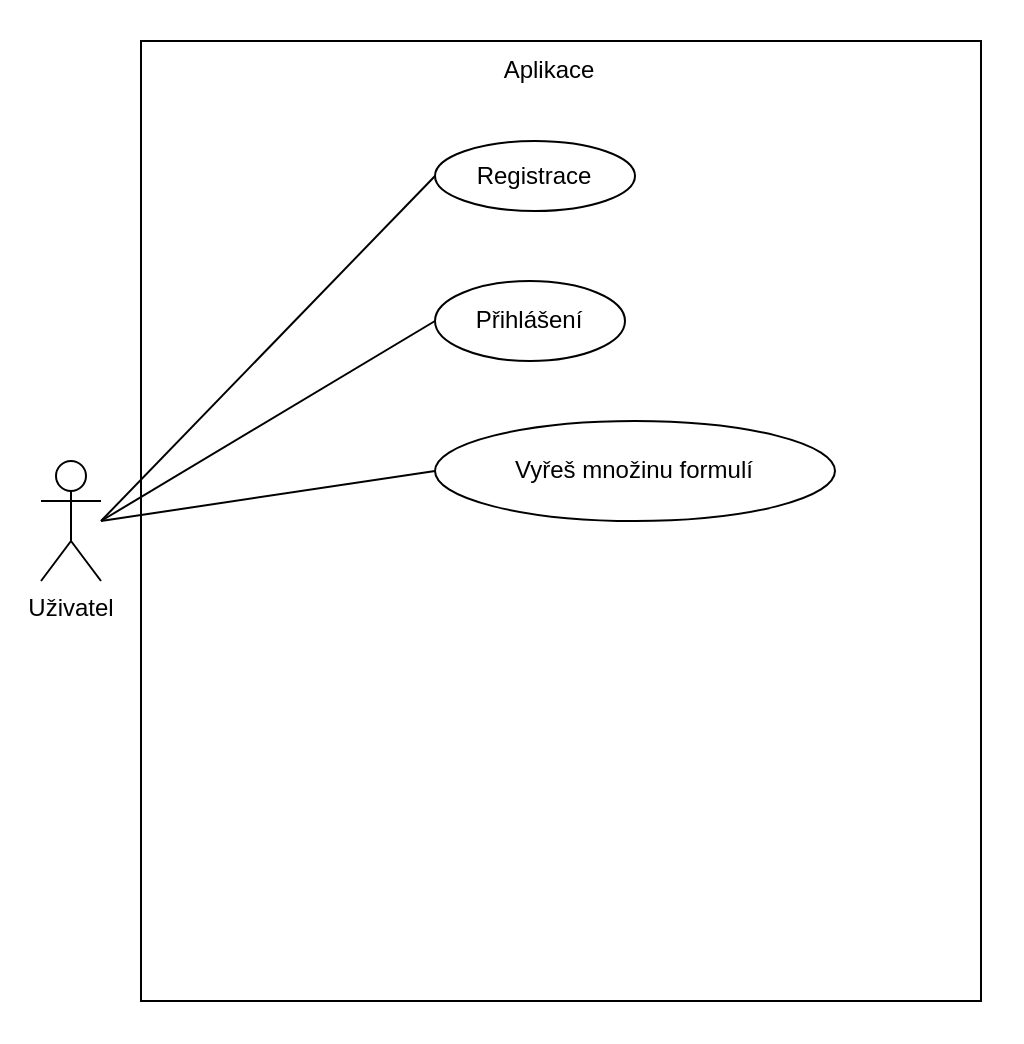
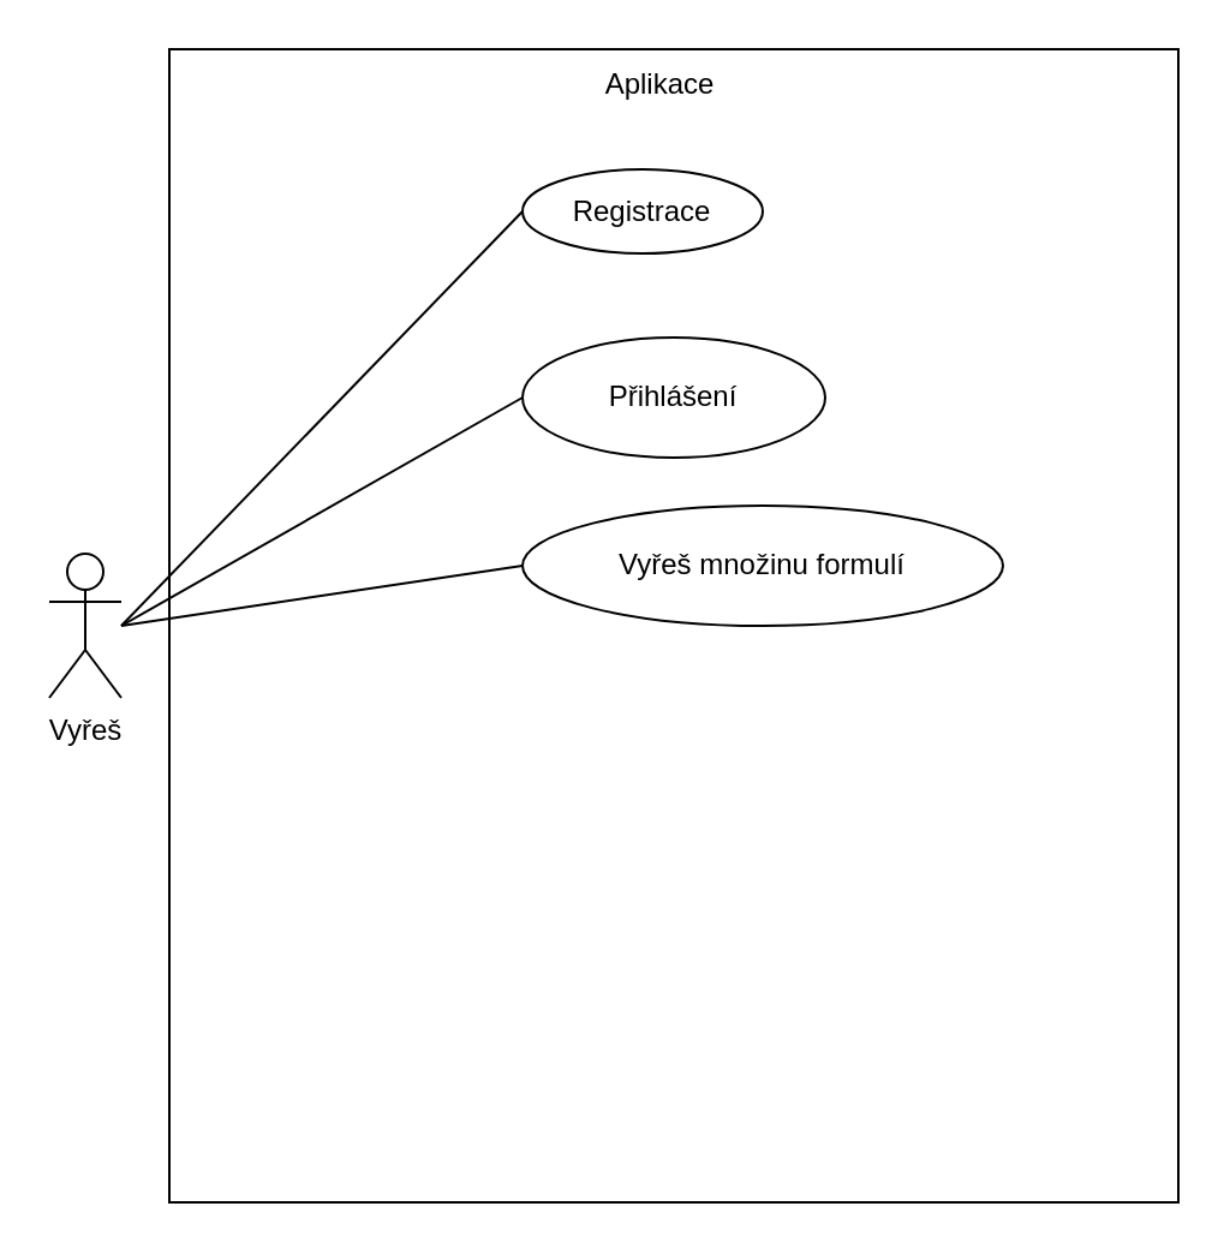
- <mxCell id="6" value="Přihlášení" style="ellipse;whiteSpace=wrap;html=1;" vertex="1" parent="1"><mxGeometry x="217" y="140" width="95" height="40" as="geometry" /></mxCell>
+ <mxCell id="6" value="Přihlášení" style="ellipse;whiteSpace=wrap;html=1;" vertex="1" parent="1"><mxGeometry x="217" y="140" width="126" height="50" as="geometry" /></mxCell>
- <mxCell id="2" value="Uživatel" style="shape=umlActor;verticalLabelPosition=bottom;verticalAlign=top;html=1;outlineConnect=0;" vertex="1" parent="1"><mxGeometry x="20" y="230" width="30" height="60" as="geometry" /></mxCell>
+ <mxCell id="2" value="Vyřeš" style="shape=umlActor;verticalLabelPosition=bottom;verticalAlign=top;html=1;outlineConnect=0;" vertex="1" parent="1"><mxGeometry x="20" y="230" width="30" height="60" as="geometry" /></mxCell>
